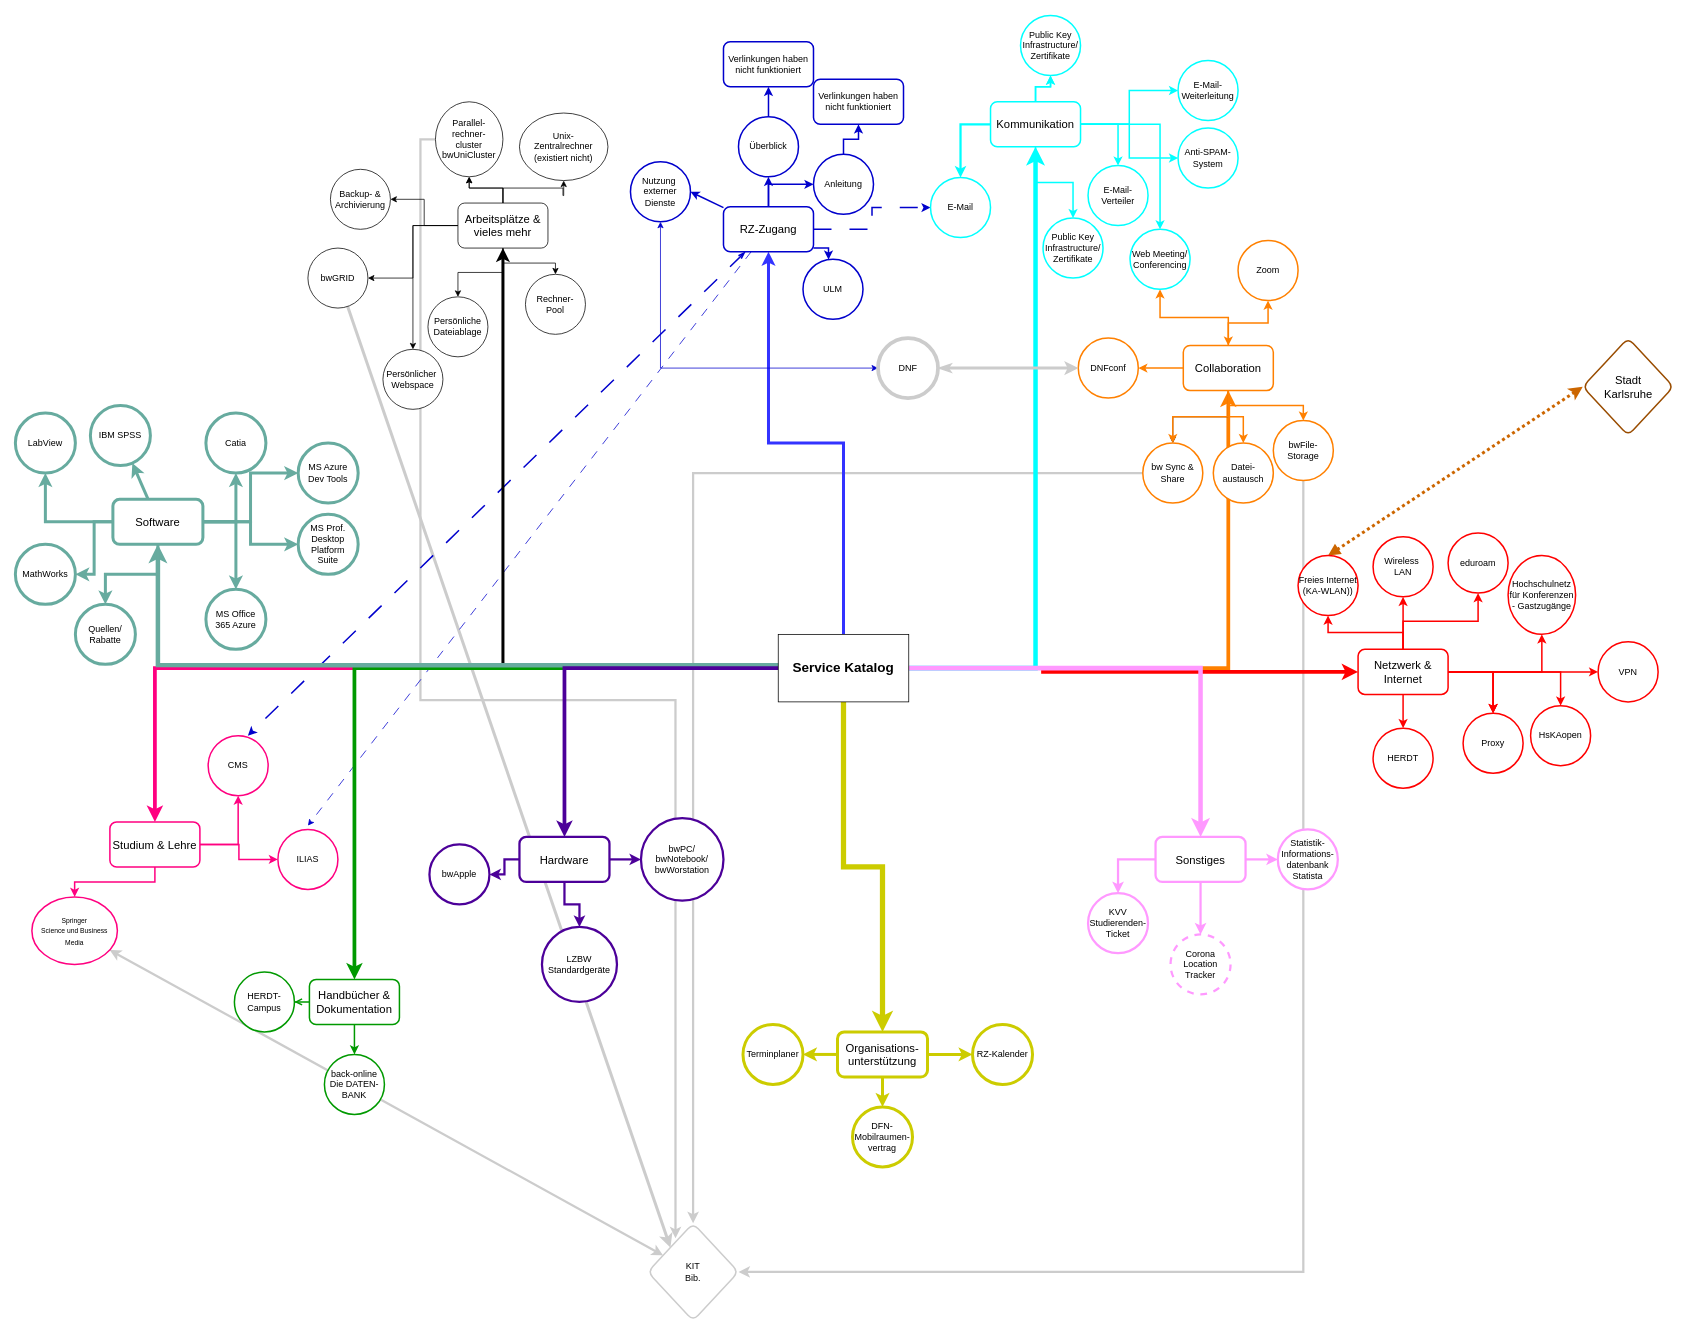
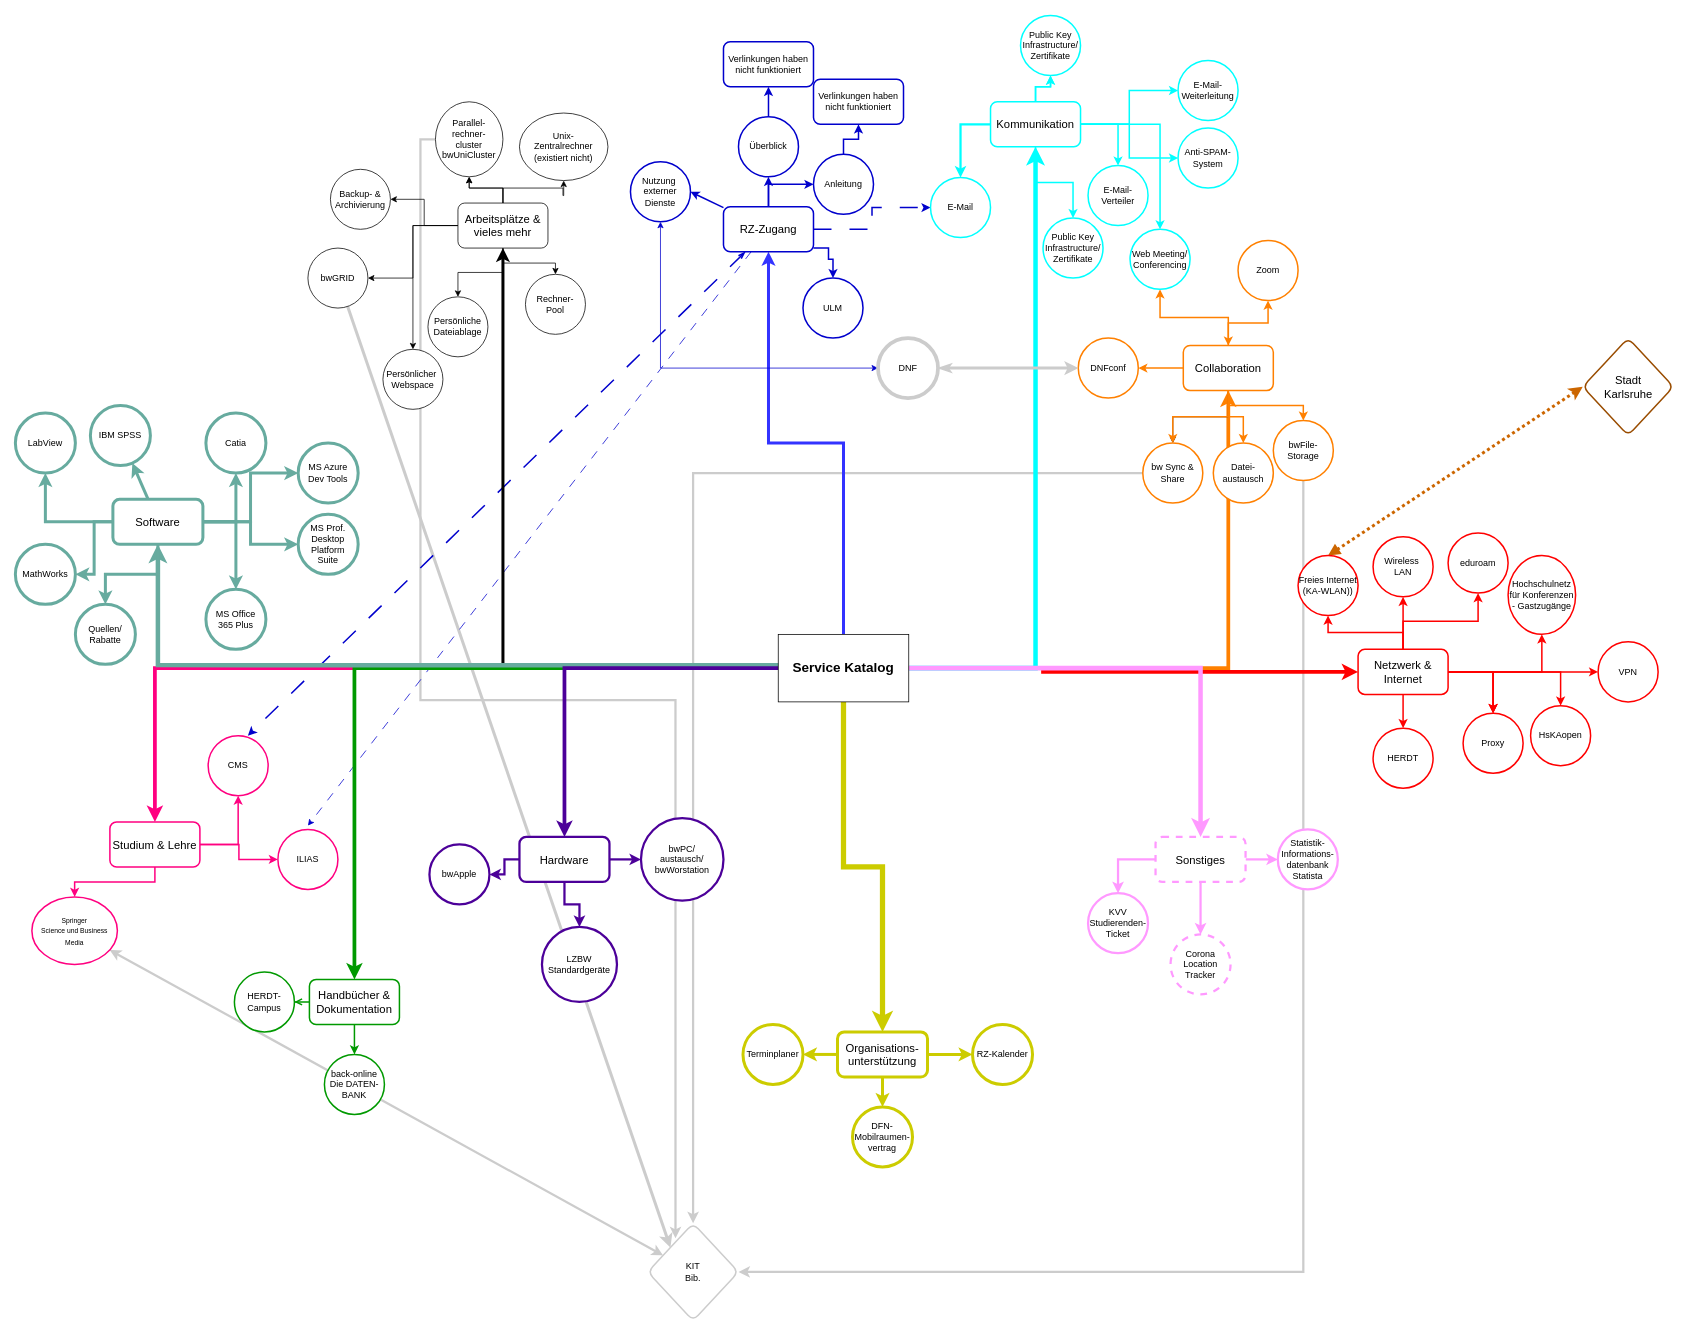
- <mxCell id="97" value="ULM" style="ellipse;whiteSpace=wrap;html=1;rounded=1;strokeColor=#0000CC;strokeWidth=2;" vertex="1" parent="1"><mxGeometry x="1070" y="345" width="80" height="80" as="geometry" /></mxCell>
+ <mxCell id="97" value="ULM" style="ellipse;whiteSpace=wrap;html=1;rounded=1;strokeColor=#0000CC;strokeWidth=2;" vertex="1" parent="1"><mxGeometry x="1070" y="370" width="80" height="80" as="geometry" /></mxCell>
- <mxCell id="137" value="MS Office&lt;div&gt;365 Azure&lt;/div&gt;" style="ellipse;whiteSpace=wrap;html=1;rounded=1;strokeColor=#67AB9F;strokeWidth=4;" vertex="1" parent="1"><mxGeometry x="274" y="785" width="80" height="80" as="geometry" /></mxCell>
+ <mxCell id="137" value="MS Office&lt;div&gt;365 Plus&lt;/div&gt;" style="ellipse;whiteSpace=wrap;html=1;rounded=1;strokeColor=#67AB9F;strokeWidth=4;" vertex="1" parent="1"><mxGeometry x="274" y="785" width="80" height="80" as="geometry" /></mxCell>
- <mxCell id="141" value="bwPC/&lt;div&gt;bwNotebook/&lt;/div&gt;&lt;div&gt;bwWorstation&lt;/div&gt;" style="ellipse;whiteSpace=wrap;html=1;rounded=1;strokeColor=#4C0099;strokeWidth=3;" vertex="1" parent="1"><mxGeometry x="854" y="1090" width="110" height="110" as="geometry" /></mxCell>
+ <mxCell id="141" value="bwPC/&lt;div&gt;austausch/&lt;/div&gt;&lt;div&gt;bwWorstation&lt;/div&gt;" style="ellipse;whiteSpace=wrap;html=1;rounded=1;strokeColor=#4C0099;strokeWidth=3;" vertex="1" parent="1"><mxGeometry x="854" y="1090" width="110" height="110" as="geometry" /></mxCell>
- <mxCell id="90" value="&lt;font style=&quot;font-size: 15px;&quot;&gt;Sonstiges&lt;/font&gt;" style="rounded=1;whiteSpace=wrap;html=1;strokeColor=#FF99FF;strokeWidth=3;" vertex="1" parent="1"><mxGeometry x="1540" y="1115" width="120" height="60" as="geometry" /></mxCell>
+ <mxCell id="90" value="&lt;font style=&quot;font-size: 15px;&quot;&gt;Sonstiges&lt;/font&gt;" style="rounded=1;whiteSpace=wrap;html=1;strokeColor=#FF99FF;strokeWidth=3;dashed=1;" vertex="1" parent="1"><mxGeometry x="1540" y="1115" width="120" height="60" as="geometry" /></mxCell>
